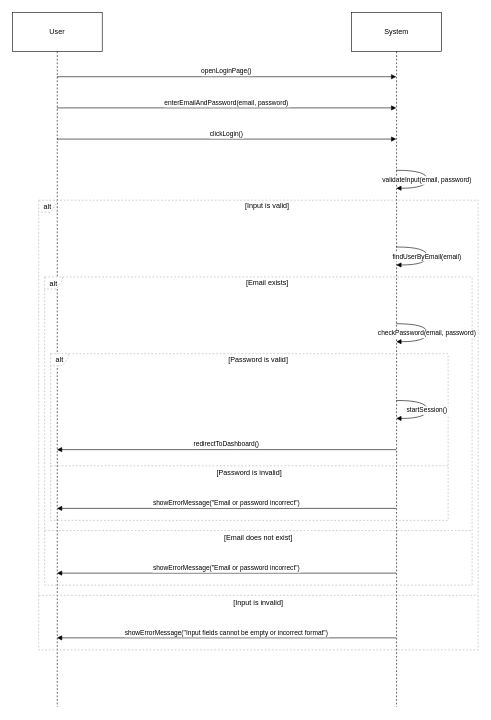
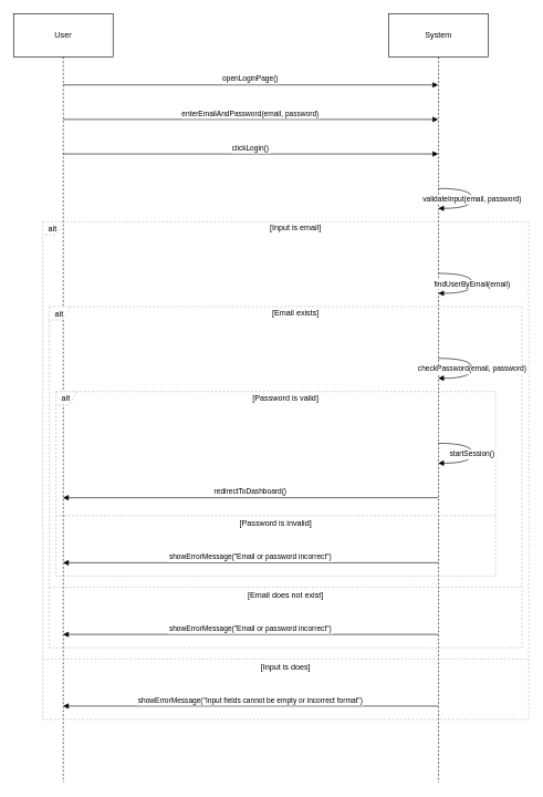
- <mxCell id="11" value="[Input is valid]" style="text;strokeColor=none;fillColor=none;align=center;verticalAlign=middle;whiteSpace=wrap;" vertex="1" parent="10"><mxGeometry x="30" width="703" height="20" as="geometry" /></mxCell>
+ <mxCell id="11" value="[Input is email]" style="text;strokeColor=none;fillColor=none;align=center;verticalAlign=middle;whiteSpace=wrap;" vertex="1" parent="10"><mxGeometry x="30" width="703" height="20" as="geometry" /></mxCell>
- <mxCell id="12" value="[Input is invalid]" style="shape=line;dashed=1;whiteSpace=wrap;verticalAlign=top;labelPosition=center;verticalLabelPosition=middle;align=center;strokeColor=#B3B3B3;" vertex="1" parent="10"><mxGeometry y="657" width="733" height="4" as="geometry" /></mxCell>
+ <mxCell id="12" value="[Input is does]" style="shape=line;dashed=1;whiteSpace=wrap;verticalAlign=top;labelPosition=center;verticalLabelPosition=middle;align=center;strokeColor=#B3B3B3;" vertex="1" parent="10"><mxGeometry y="657" width="733" height="4" as="geometry" /></mxCell>
